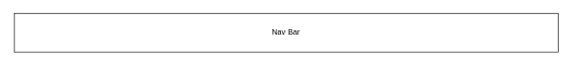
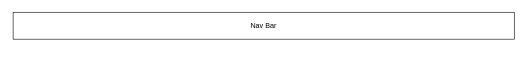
- <mxCell id="2" value="Nav Bar" style="rounded=0;whiteSpace=wrap;html=1;" vertex="1" parent="1"><mxGeometry x="20" y="20" width="838" height="60" as="geometry" /></mxCell>
+ <mxCell id="2" value="Nav Bar" style="rounded=0;whiteSpace=wrap;html=1;" vertex="1" parent="1"><mxGeometry x="20" y="20" width="838" height="45" as="geometry" /></mxCell>
